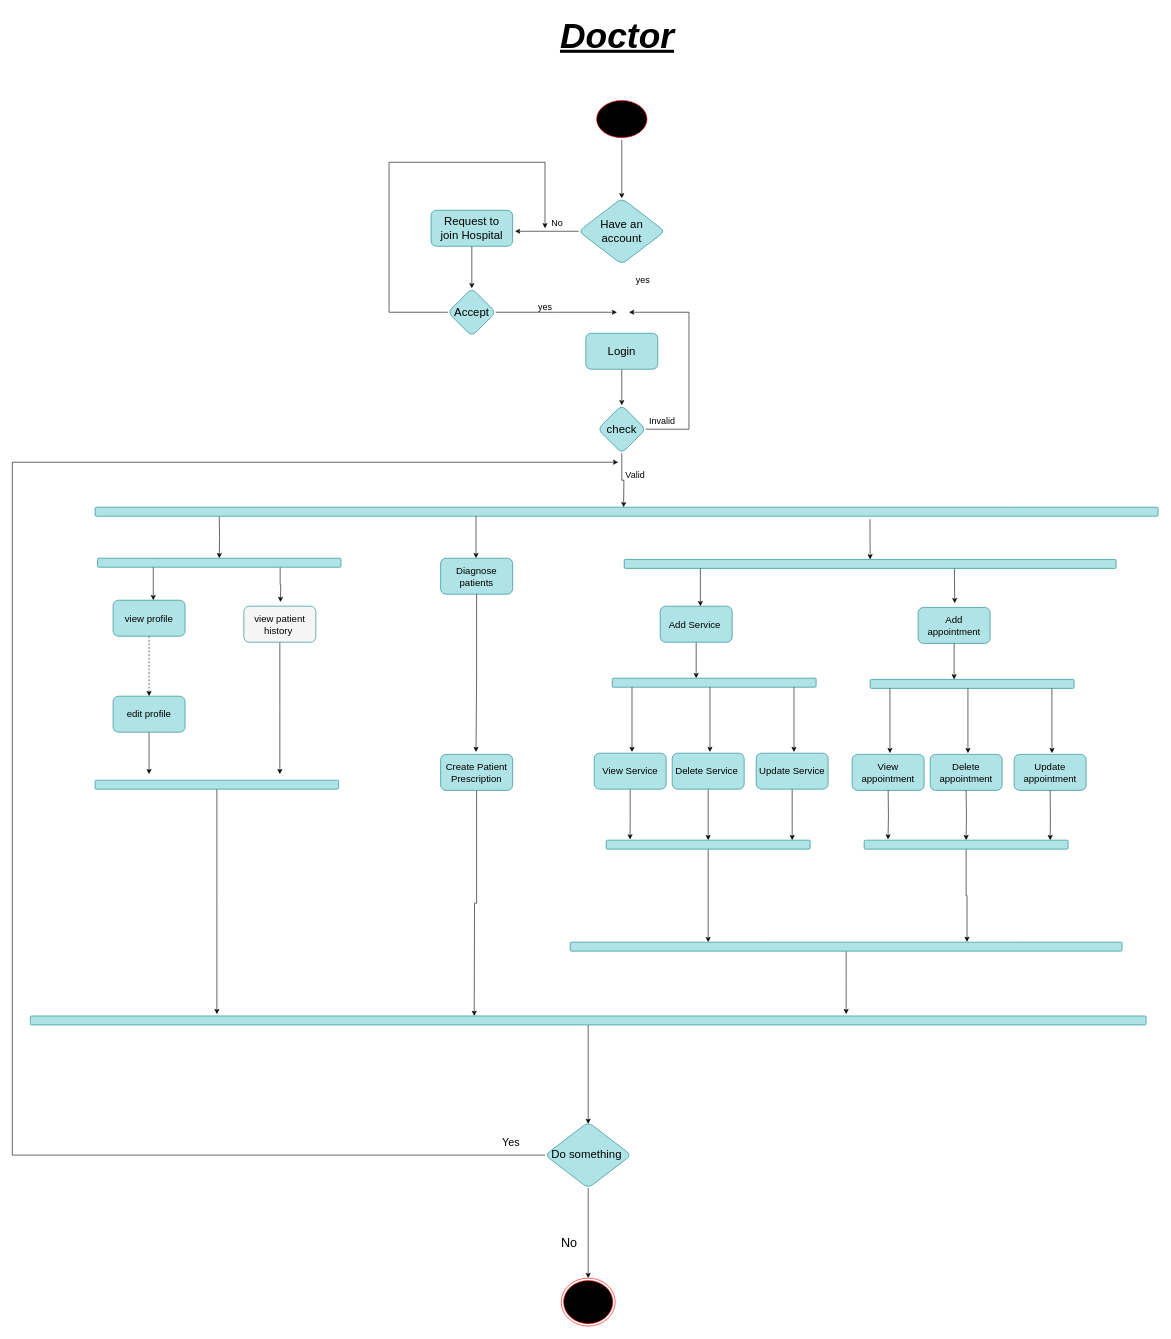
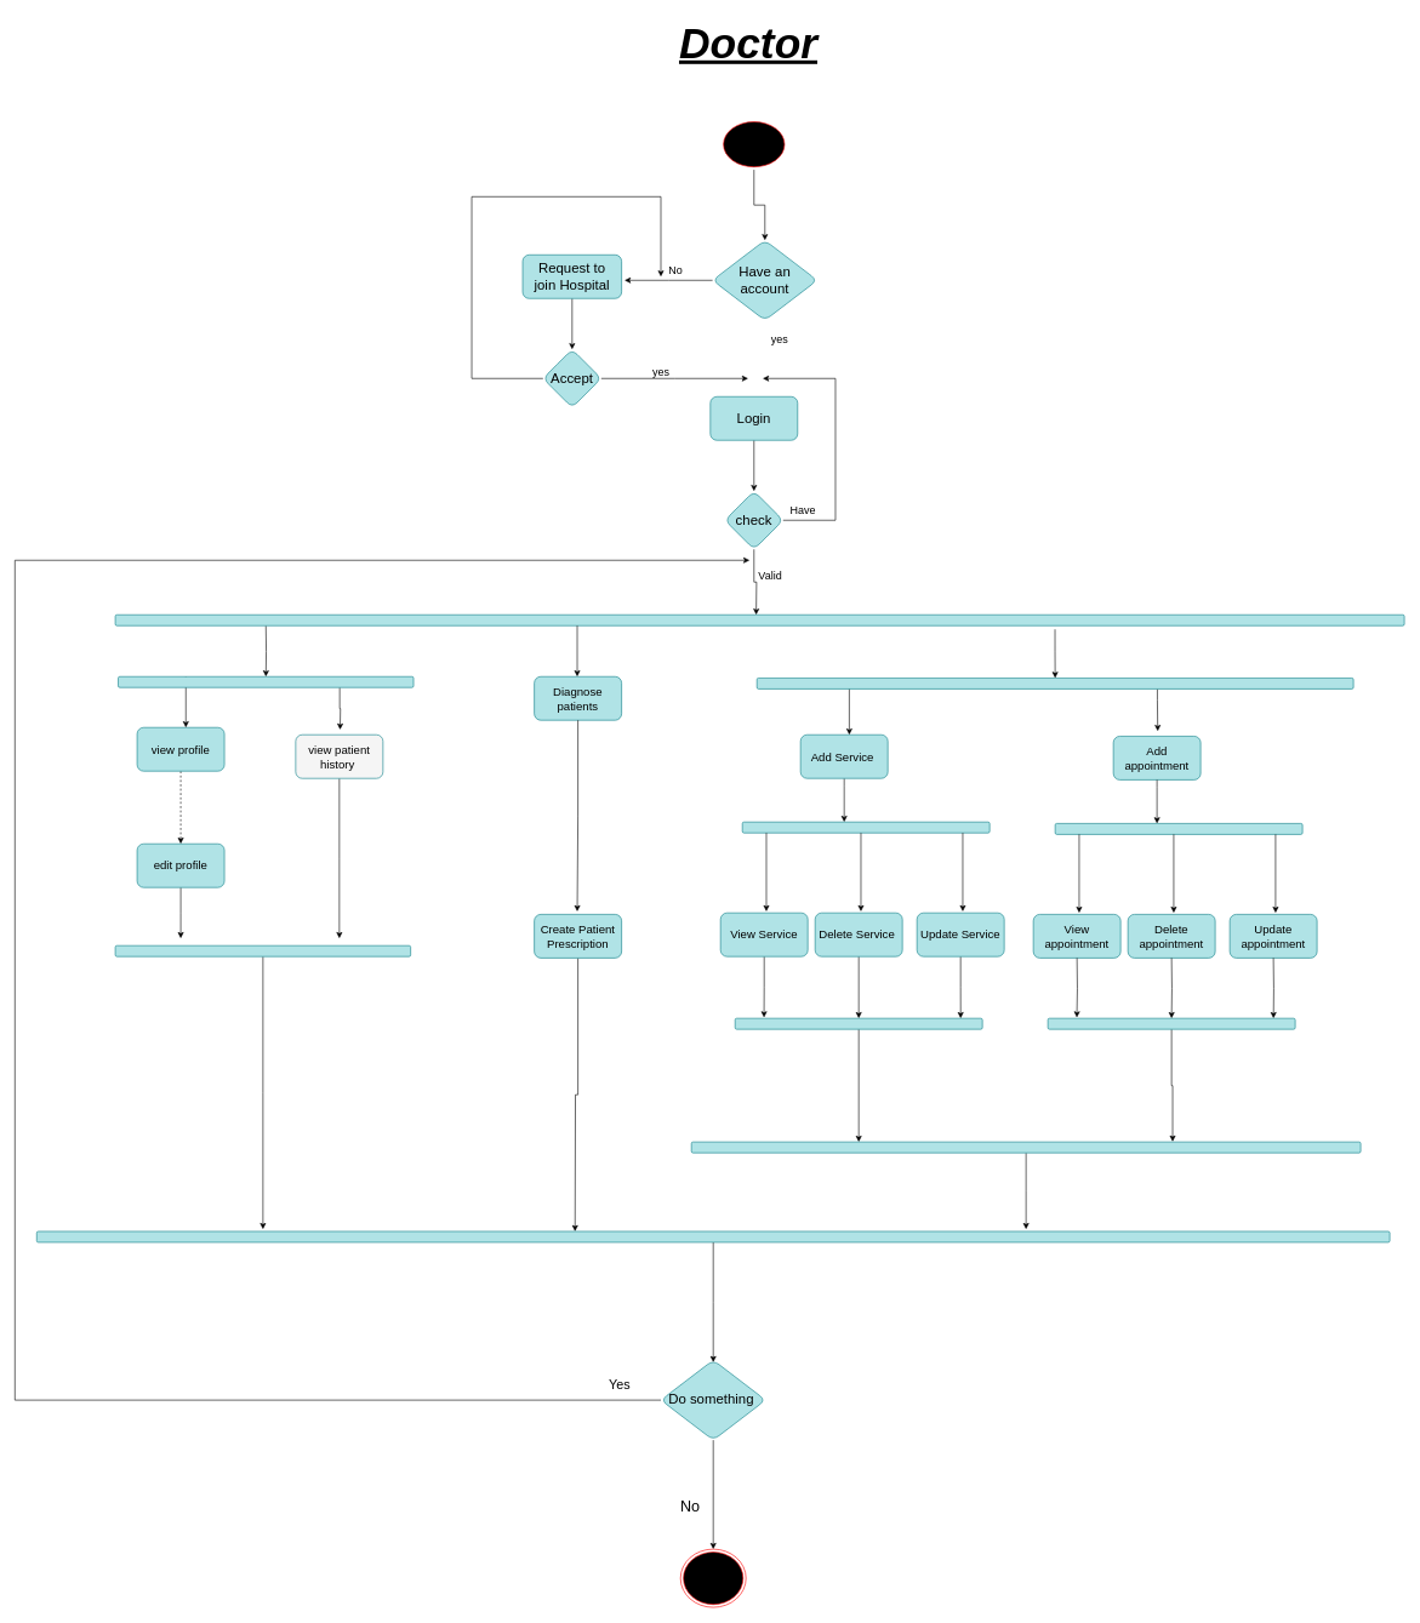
- <mxCell id="5" value="Have an&lt;br/&gt;account&lt;br/&gt;" style="rhombus;whiteSpace=wrap;html=1;fontSize=19;fillColor=#b0e3e6;strokeColor=#0e8088;rounded=1;labelBackgroundColor=none;labelBorderColor=none;fontStyle=0;" parent="1" vertex="1"><mxGeometry x="964" y="330" width="144" height="110" as="geometry" /></mxCell>
+ <mxCell id="5" value="Have an&lt;br/&gt;account&lt;br/&gt;" style="rhombus;whiteSpace=wrap;html=1;fontSize=19;fillColor=#b0e3e6;strokeColor=#0e8088;rounded=1;labelBackgroundColor=none;labelBorderColor=none;fontStyle=0;" parent="1" vertex="1"><mxGeometry x="979" y="330" width="144" height="110" as="geometry" /></mxCell>
- <mxCell id="13" value="Login" style="whiteSpace=wrap;html=1;fontSize=19;fillColor=#b0e3e6;strokeColor=#0e8088;rounded=1;labelBackgroundColor=none;labelBorderColor=none;fontStyle=0;" parent="1" vertex="1"><mxGeometry x="976" y="555" width="120" height="60" as="geometry" /></mxCell>
+ <mxCell id="13" value="Login" style="whiteSpace=wrap;html=1;fontSize=19;fillColor=#b0e3e6;strokeColor=#0e8088;rounded=1;labelBackgroundColor=none;labelBorderColor=none;fontStyle=0;" parent="1" vertex="1"><mxGeometry x="976" y="545" width="120" height="60" as="geometry" /></mxCell>
- <mxCell id="19" value="&#10;Invalid&#10;&#10;" style="text;html=1;align=center;verticalAlign=middle;resizable=0;points=[];autosize=1;strokeColor=none;fillColor=none;fontSize=15;" parent="1" vertex="1"><mxGeometry x="1068" y="674.5" width="70" height="70" as="geometry" /></mxCell>
+ <mxCell id="19" value="&#10;Have&#10;&#10;" style="text;html=1;align=center;verticalAlign=middle;resizable=0;points=[];autosize=1;strokeColor=none;fillColor=none;fontSize=15;" parent="1" vertex="1"><mxGeometry x="1068" y="674.5" width="70" height="70" as="geometry" /></mxCell>
